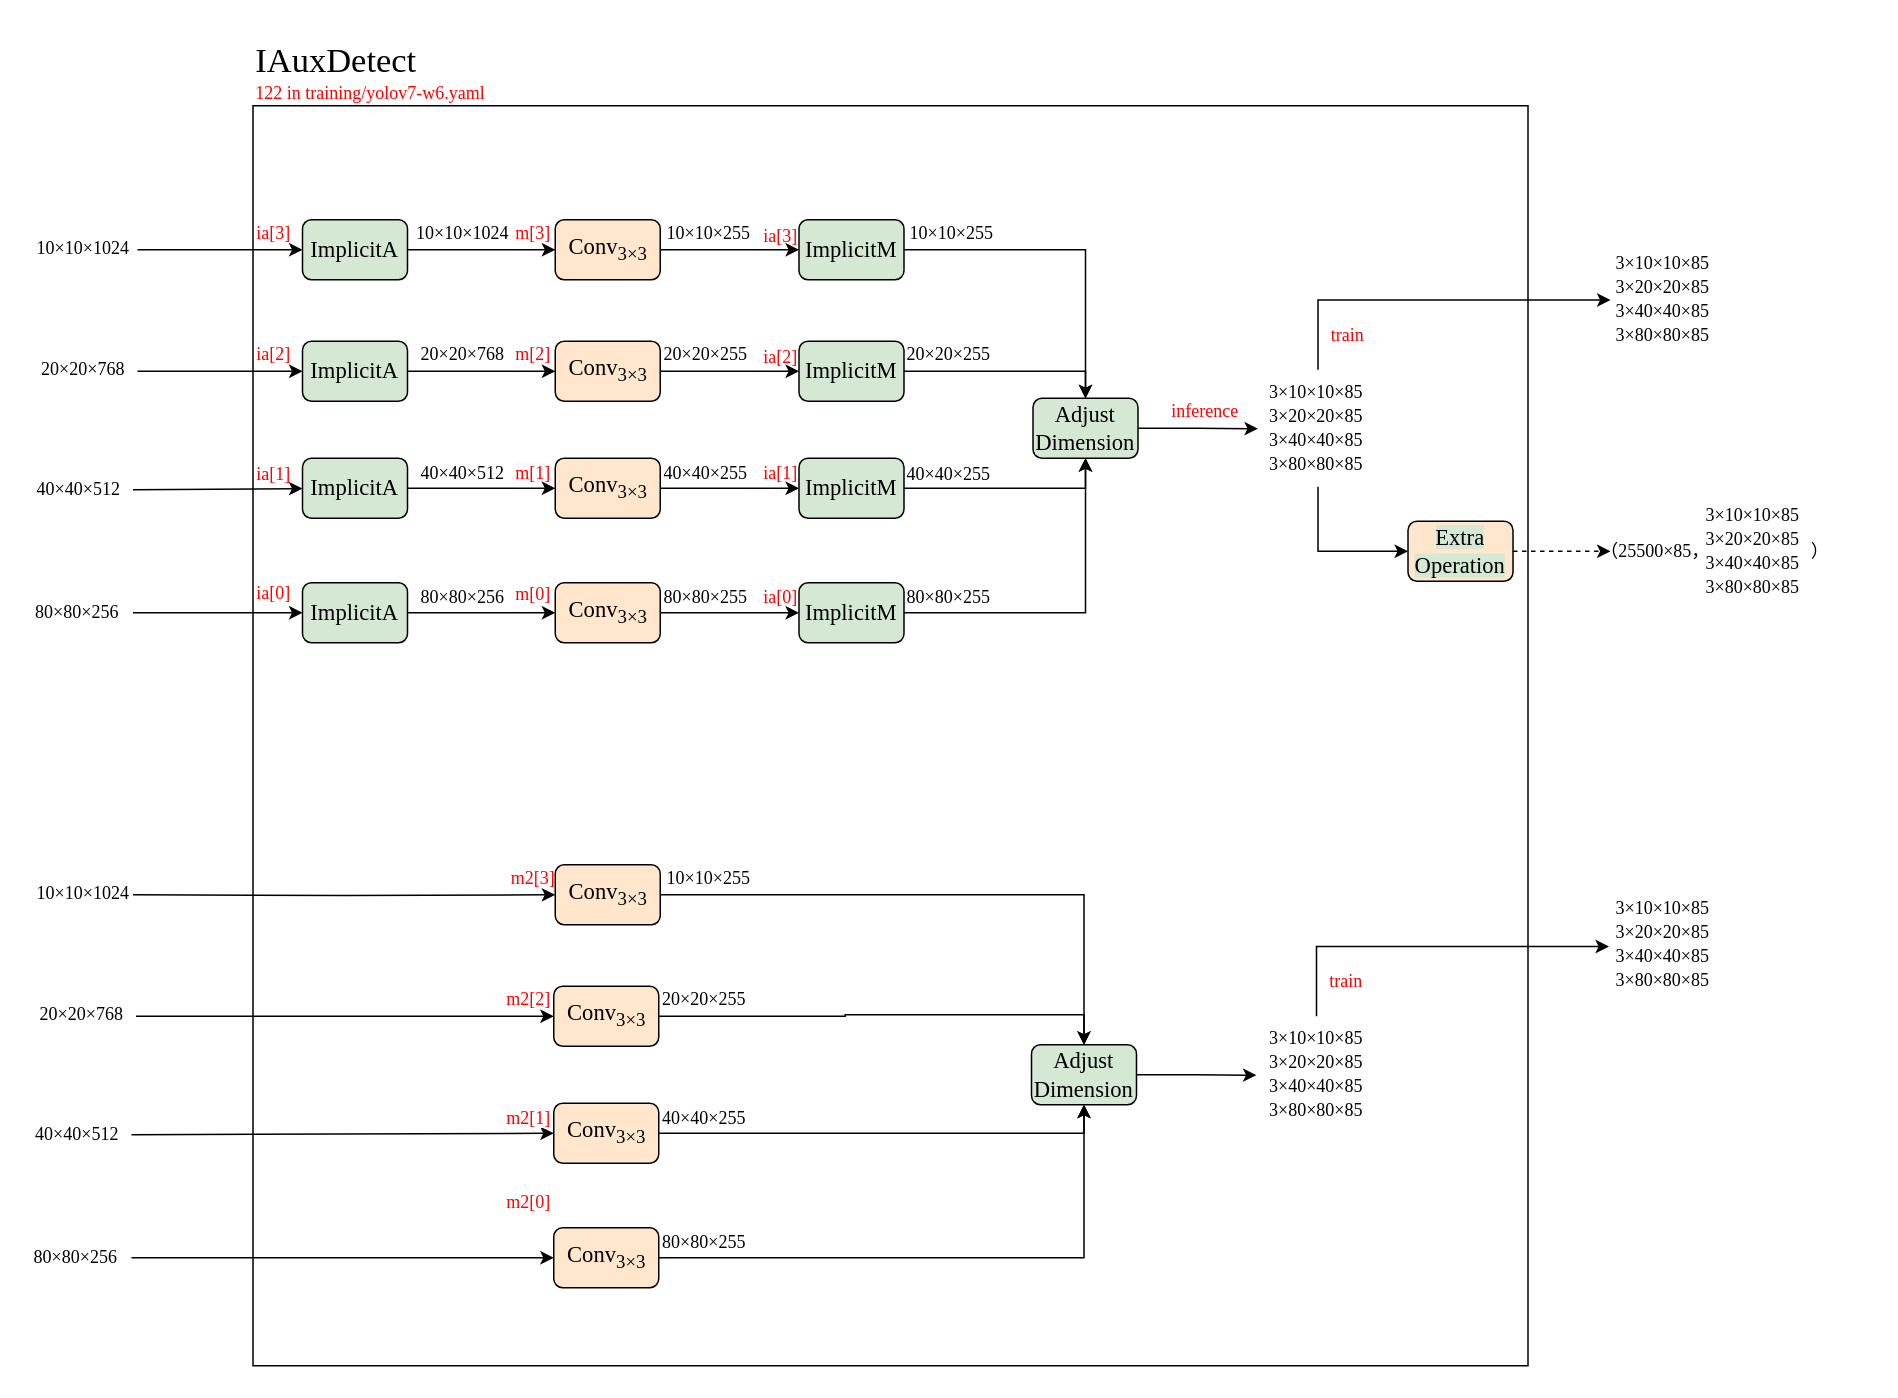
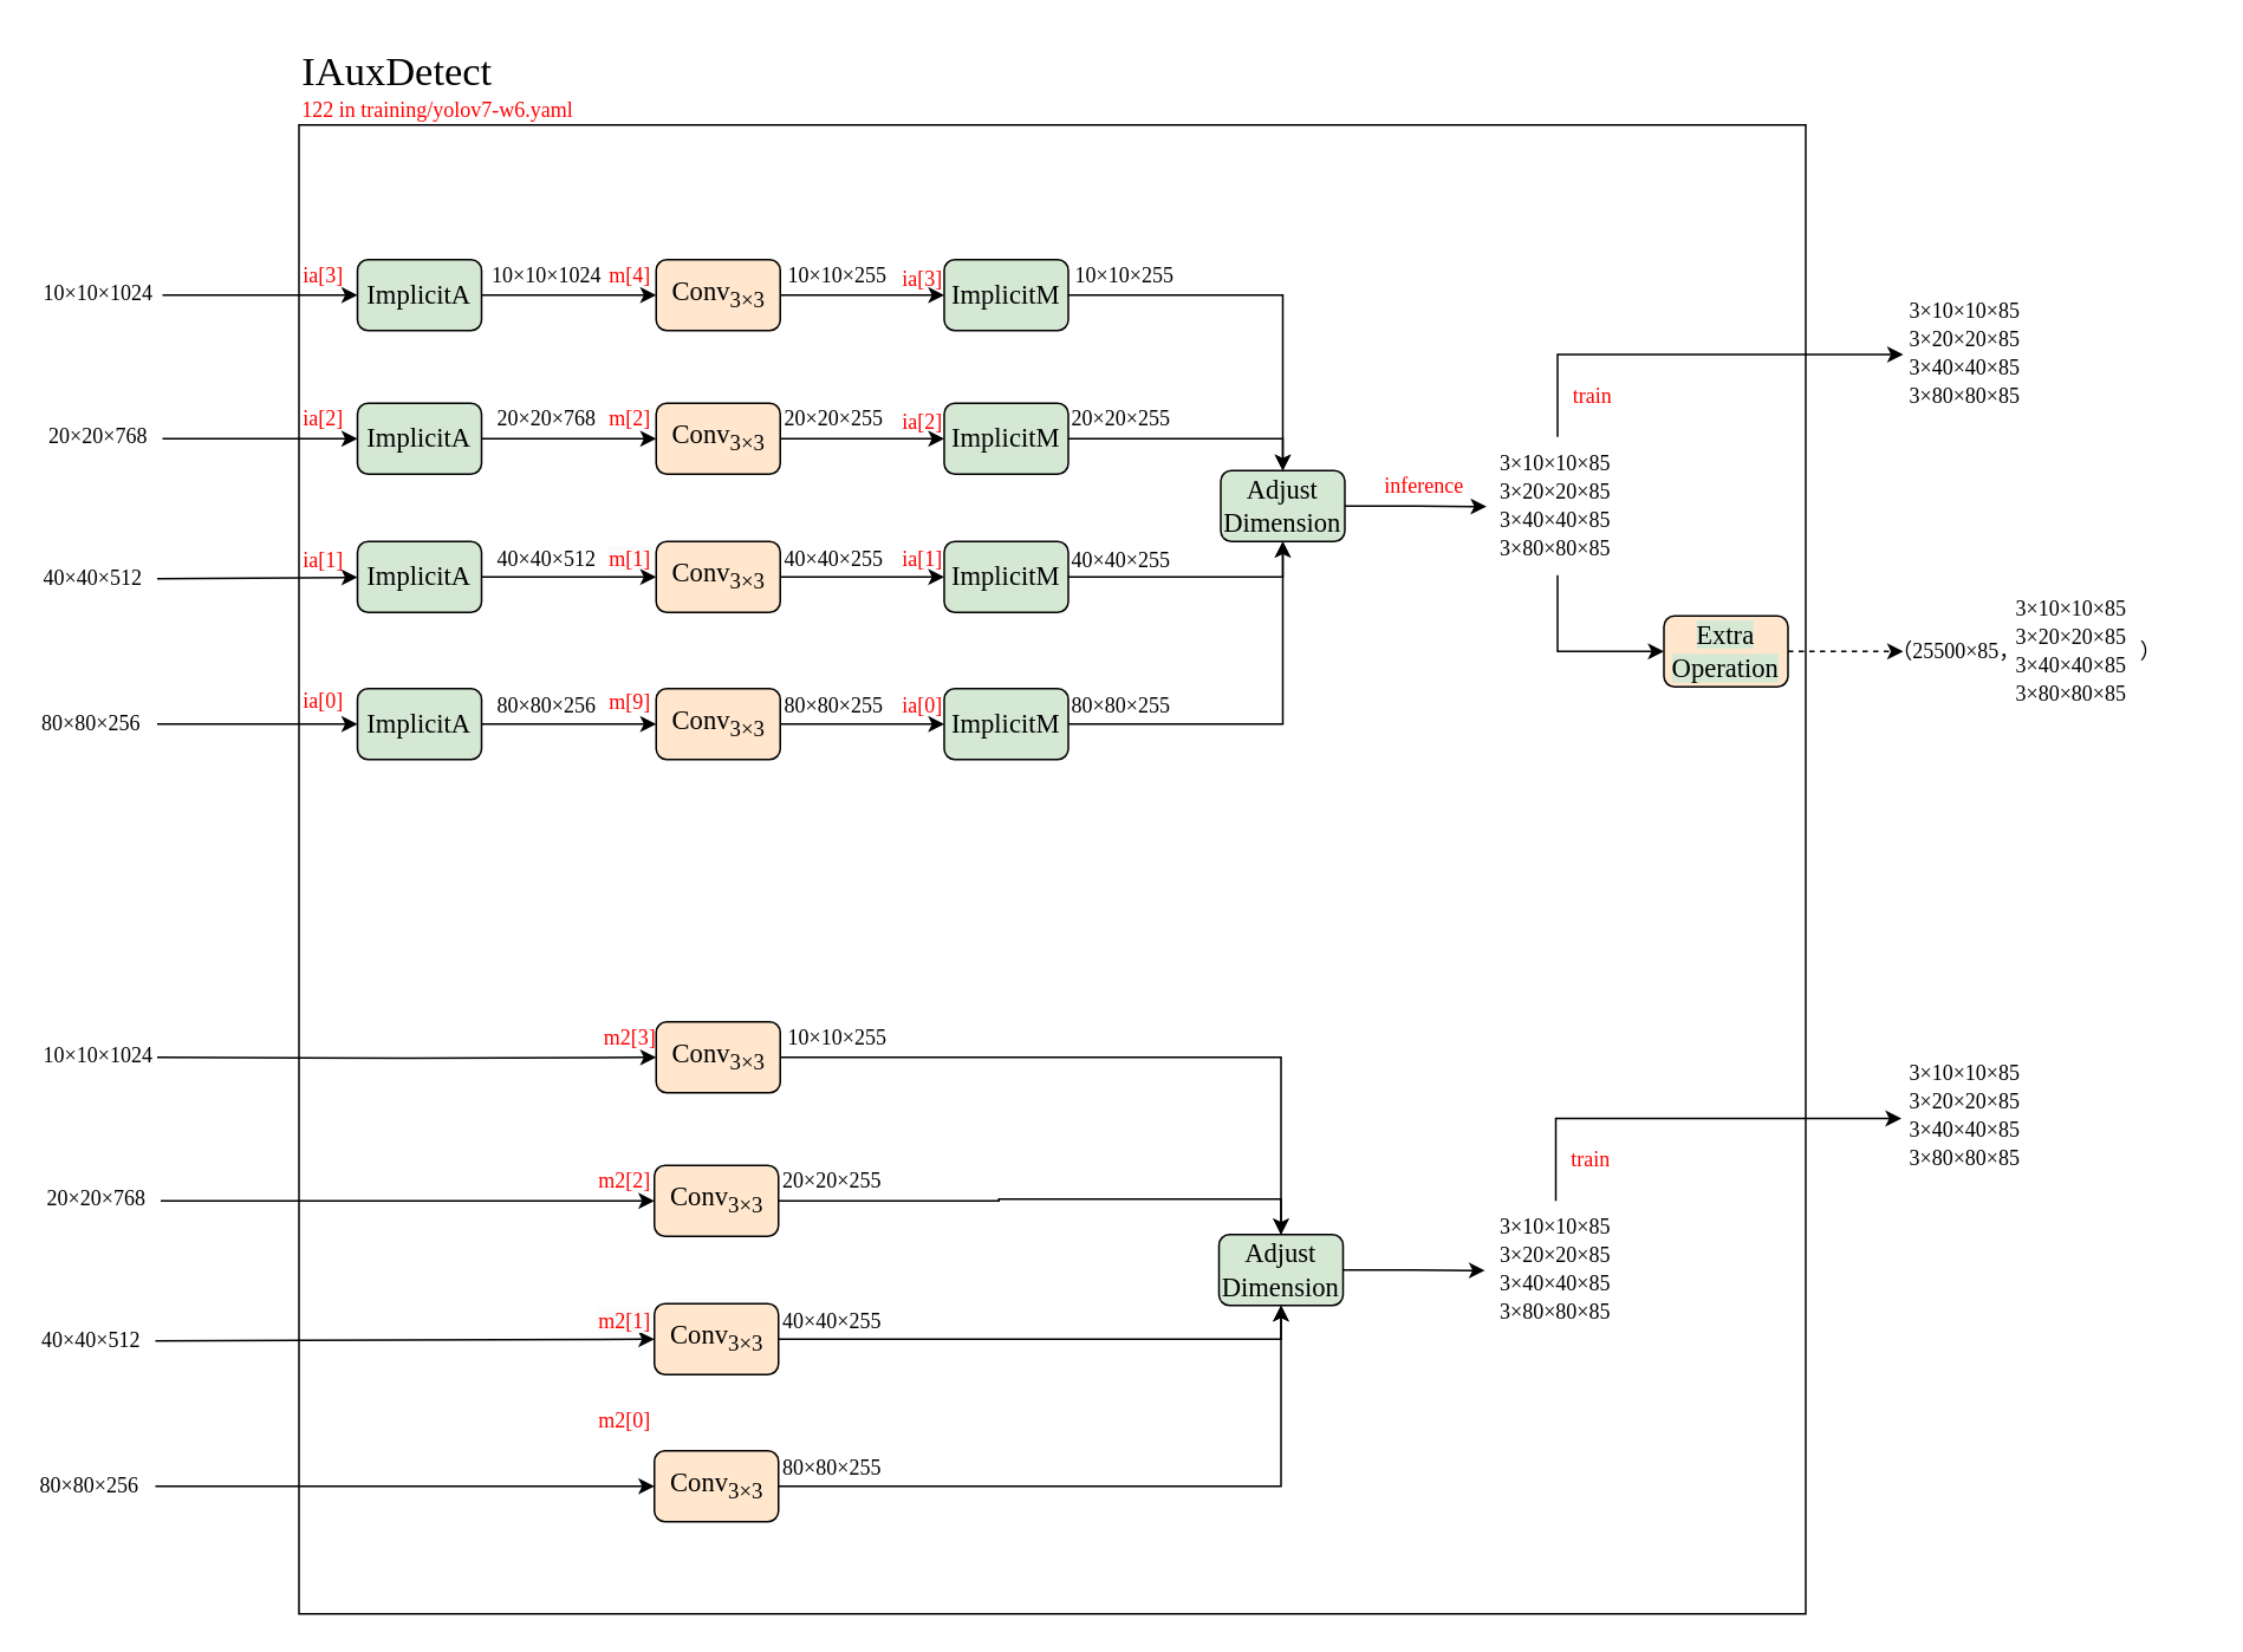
- <mxCell id="80" value="&lt;font color=&quot;#ff0000&quot;&gt;m[3]&lt;/font&gt;" style="text;html=1;strokeColor=none;fillColor=none;align=center;verticalAlign=middle;whiteSpace=wrap;rounded=0;fontFamily=Times New Roman;" parent="1" vertex="1"><mxGeometry x="344.5" y="140" width="20" height="30" as="geometry" /></mxCell>
+ <mxCell id="80" value="&lt;font color=&quot;#ff0000&quot;&gt;m[4]&lt;/font&gt;" style="text;html=1;strokeColor=none;fillColor=none;align=center;verticalAlign=middle;whiteSpace=wrap;rounded=0;fontFamily=Times New Roman;" parent="1" vertex="1"><mxGeometry x="344.5" y="140" width="20" height="30" as="geometry" /></mxCell>
- <mxCell id="7" value="&lt;font color=&quot;#ff0000&quot;&gt;m[0]&lt;/font&gt;" style="text;html=1;strokeColor=none;fillColor=none;align=center;verticalAlign=middle;whiteSpace=wrap;rounded=0;fontFamily=Times New Roman;" parent="1" vertex="1"><mxGeometry x="344.5" y="381" width="20" height="30" as="geometry" /></mxCell>
+ <mxCell id="7" value="&lt;font color=&quot;#ff0000&quot;&gt;m[9]&lt;/font&gt;" style="text;html=1;strokeColor=none;fillColor=none;align=center;verticalAlign=middle;whiteSpace=wrap;rounded=0;fontFamily=Times New Roman;" parent="1" vertex="1"><mxGeometry x="344.5" y="381" width="20" height="30" as="geometry" /></mxCell>
